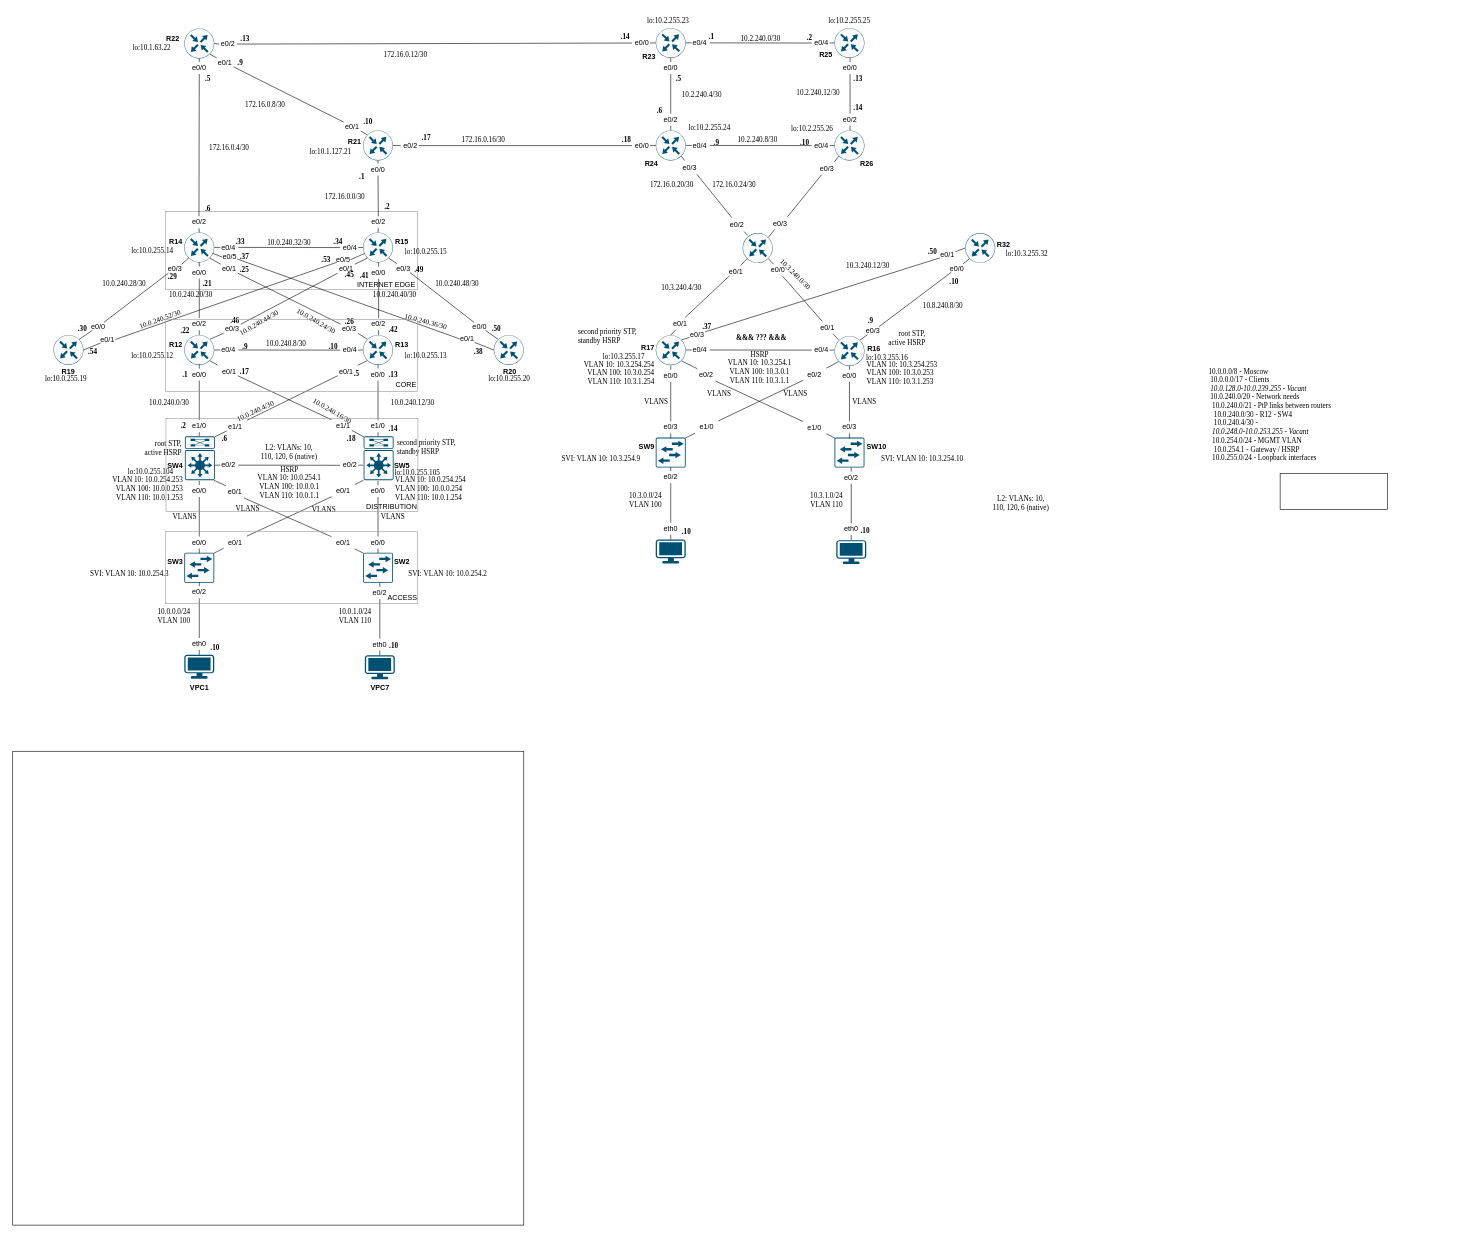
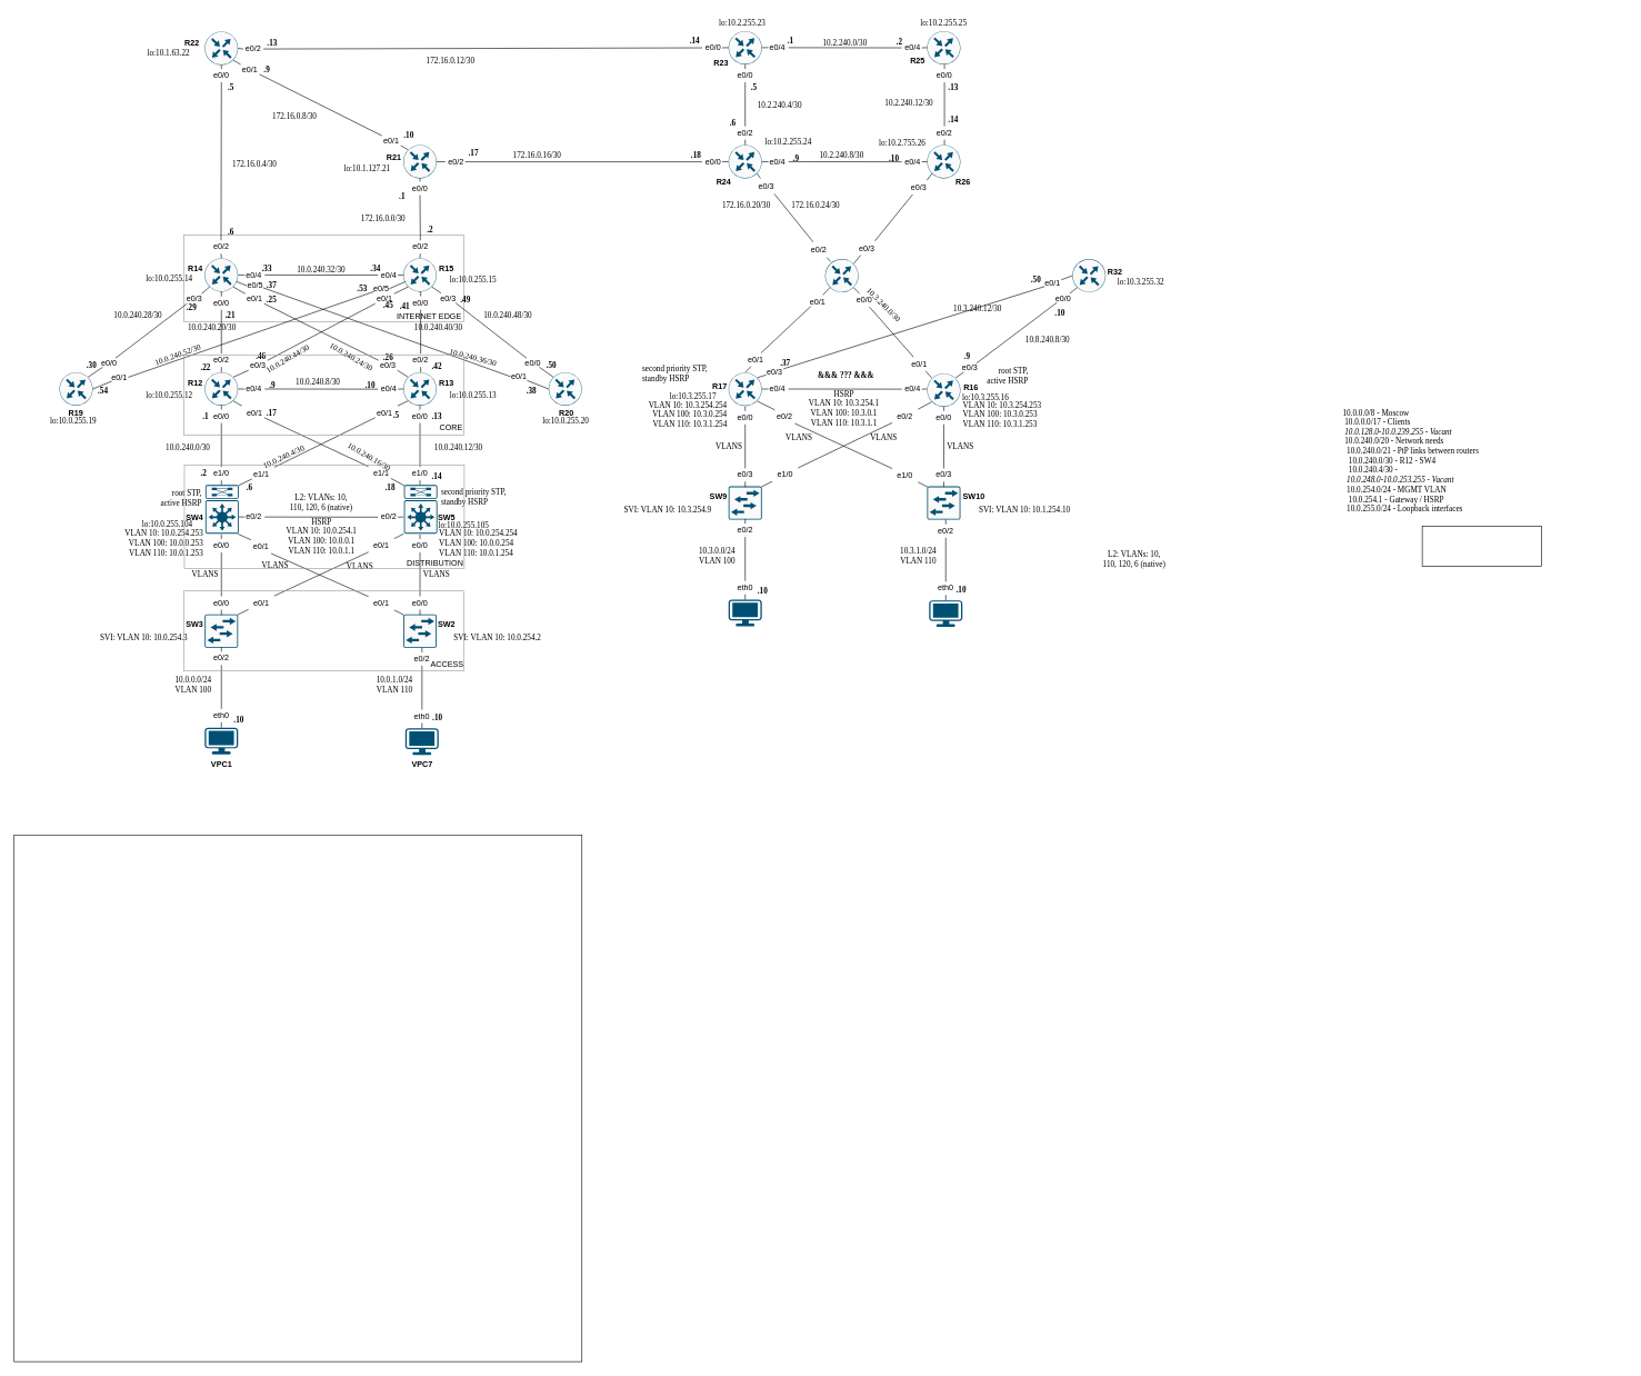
- <mxCell id="279" value="lo:10.2.255.26" style="text;html=1;strokeColor=none;fillColor=none;align=center;verticalAlign=middle;whiteSpace=wrap;rounded=0;fontFamily=Lucida Console;" vertex="1" parent="1"><mxGeometry x="1313" y="200" width="80" height="30" as="geometry" /></mxCell>
+ <mxCell id="279" value="lo:10.2.755.26" style="text;html=1;strokeColor=none;fillColor=none;align=center;verticalAlign=middle;whiteSpace=wrap;rounded=0;fontFamily=Lucida Console;" vertex="1" parent="1"><mxGeometry x="1313" y="200" width="80" height="30" as="geometry" /></mxCell>
- <mxCell id="404" value="10.3.240.12/30" style="text;html=1;strokeColor=none;fillColor=none;align=center;verticalAlign=middle;whiteSpace=wrap;rounded=0;fontFamily=Lucida Console;" vertex="1" parent="1"><mxGeometry x="1416" y="428" width="60" height="30" as="geometry" /></mxCell>
+ <mxCell id="404" value="10.3.240.12/30" style="text;html=1;strokeColor=none;fillColor=none;align=center;verticalAlign=middle;whiteSpace=wrap;rounded=0;fontFamily=Lucida Console;" vertex="1" parent="1"><mxGeometry x="1436" y="448" width="60" height="30" as="geometry" /></mxCell>
- <mxCell id="403" value="10.3.240.4/30" style="text;html=1;strokeColor=none;fillColor=none;align=center;verticalAlign=middle;whiteSpace=wrap;rounded=0;fontFamily=Lucida Console;" vertex="1" parent="1"><mxGeometry x="1105" y="464" width="60" height="30" as="geometry" /></mxCell>
- <mxCell id="334" value="&lt;font face=&quot;Lucida Console&quot;&gt;SVI: VLAN 10: 10.3.254.10&lt;/font&gt;" style="text;html=1;strokeColor=none;fillColor=none;align=center;verticalAlign=middle;whiteSpace=wrap;rounded=0;" vertex="1" parent="1"><mxGeometry x="1442" y="749" width="189" height="30" as="geometry" /></mxCell>
+ <mxCell id="334" value="&lt;font face=&quot;Lucida Console&quot;&gt;SVI: VLAN 10: 10.1.254.10&lt;/font&gt;" style="text;html=1;strokeColor=none;fillColor=none;align=center;verticalAlign=middle;whiteSpace=wrap;rounded=0;" vertex="1" parent="1"><mxGeometry x="1442" y="749" width="189" height="30" as="geometry" /></mxCell>
